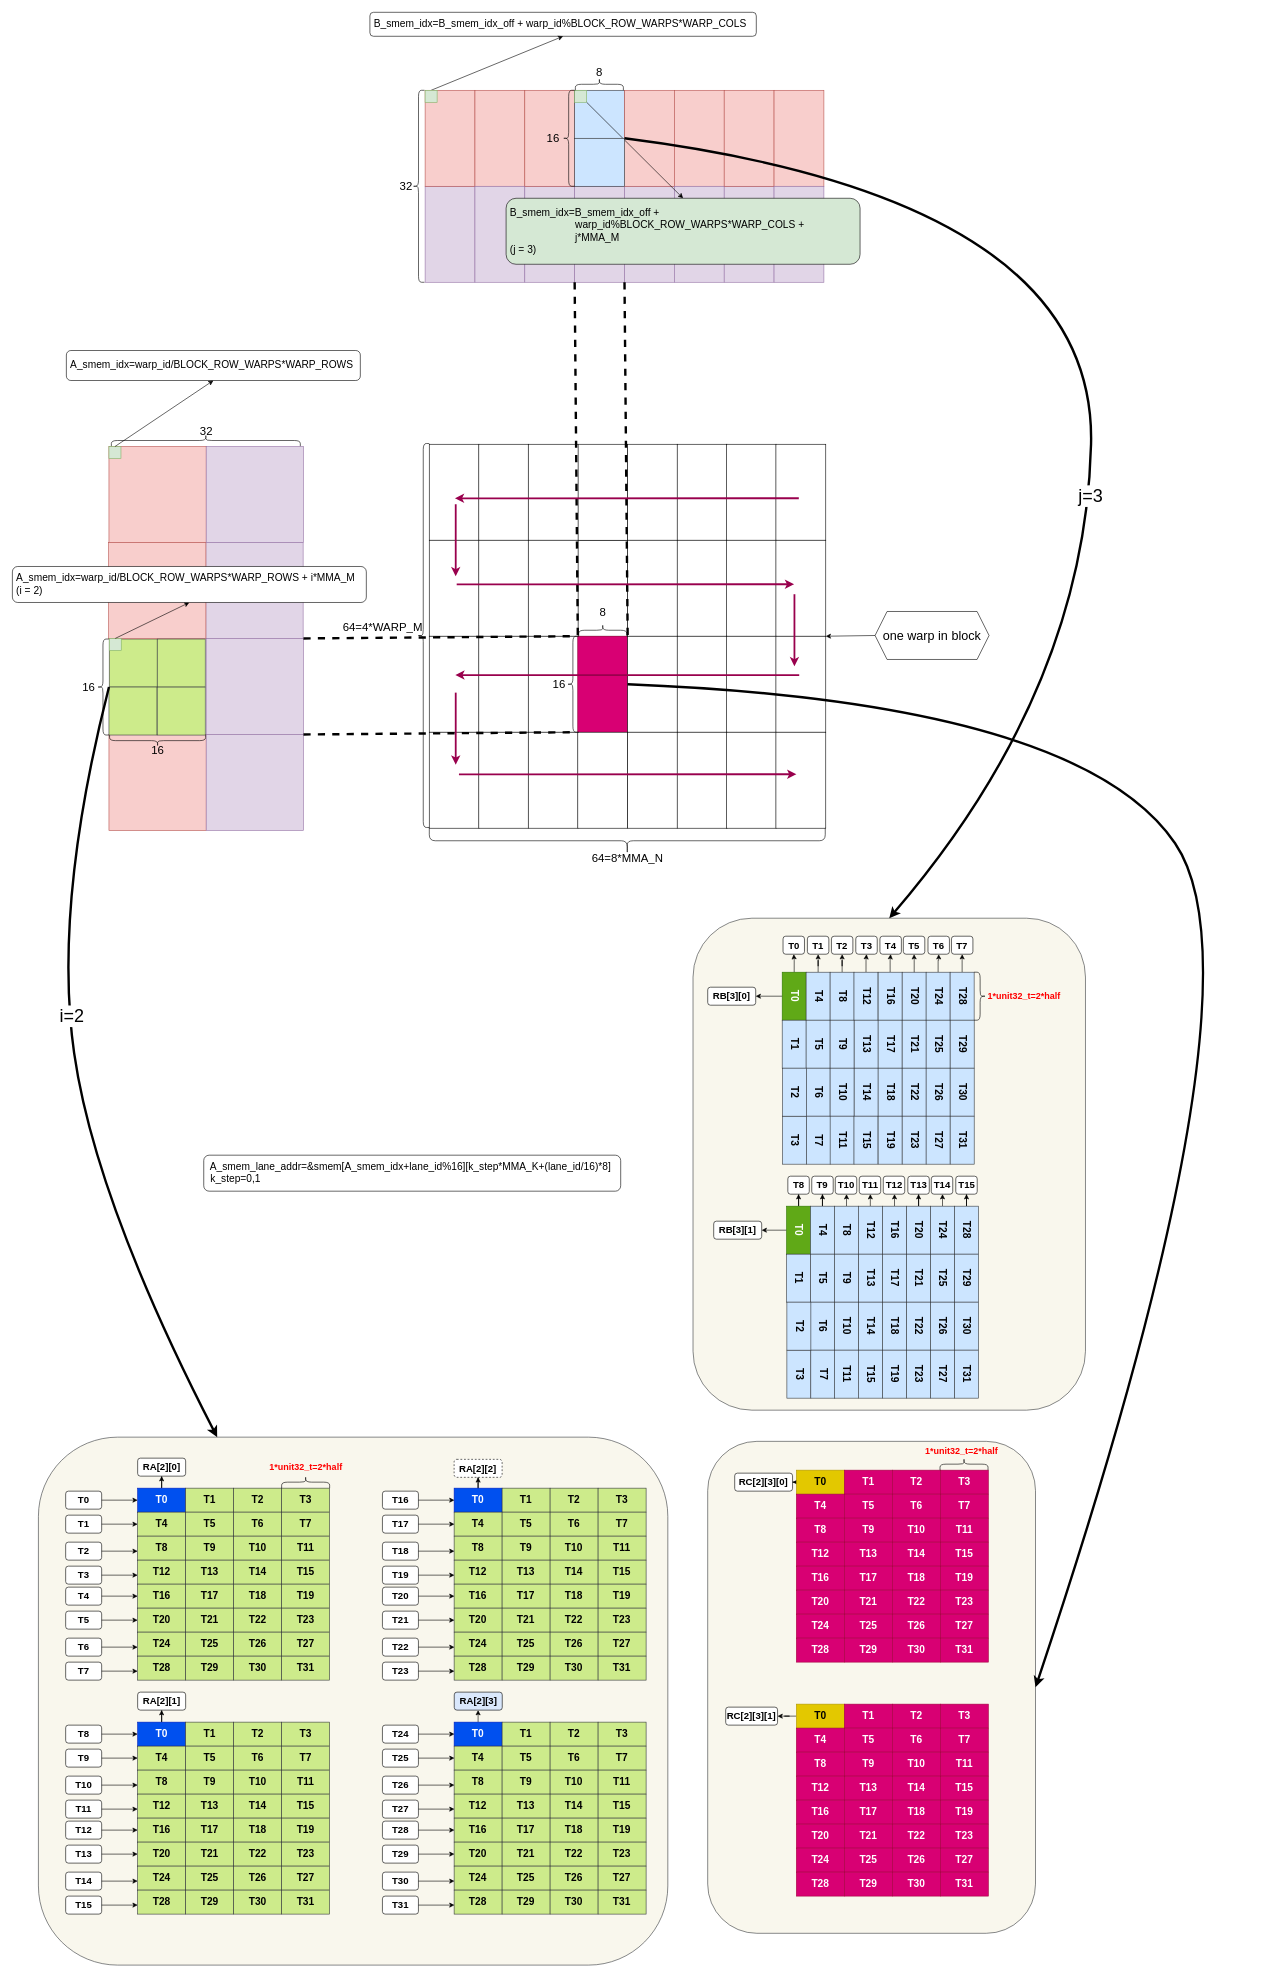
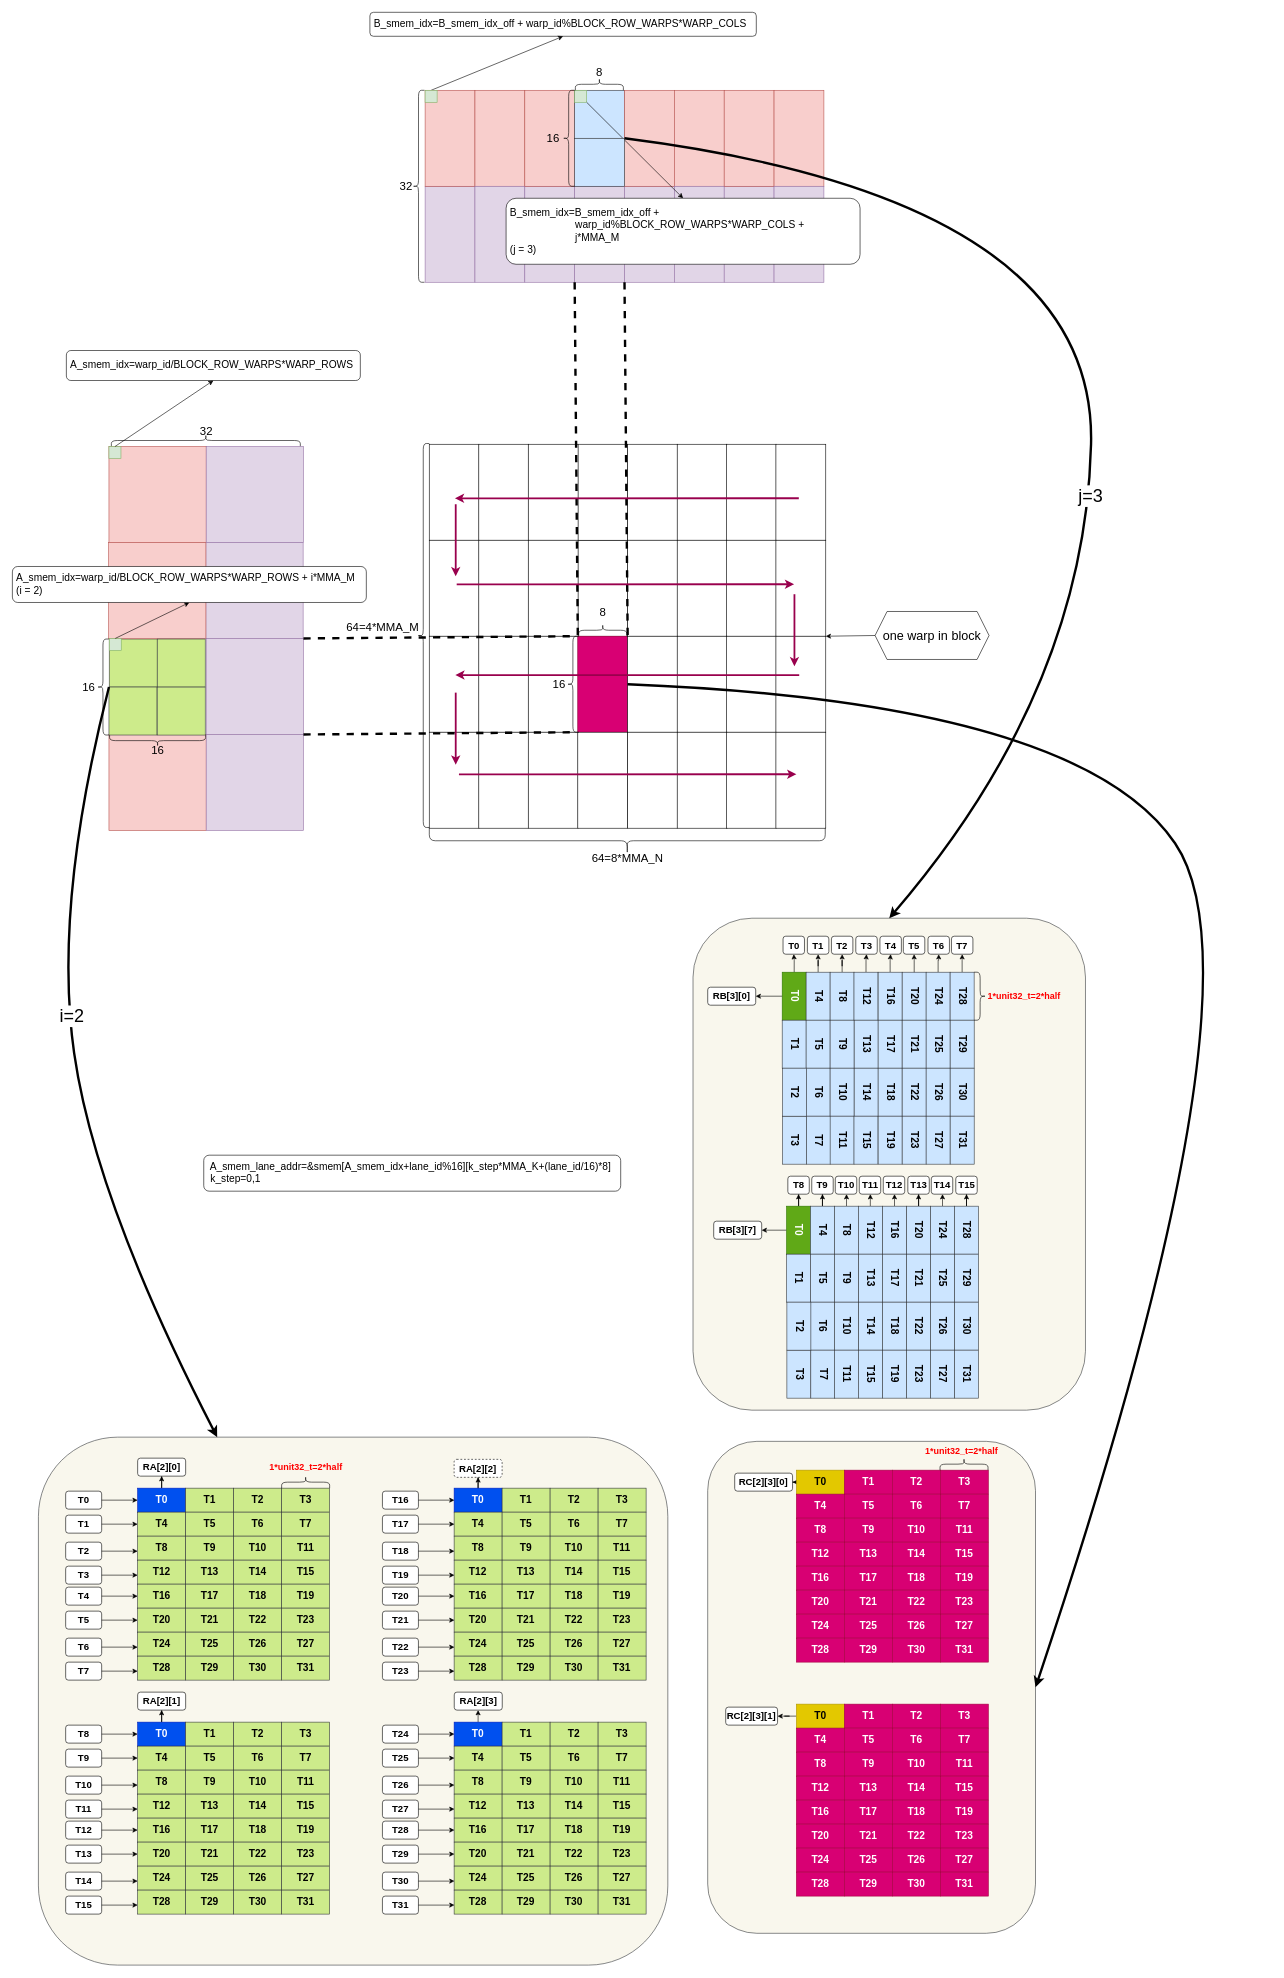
- <mxCell id="83" value="&lt;font style=&quot;font-size: 17px;&quot;&gt;&amp;nbsp;B_smem_idx=B_smem_idx_off +&lt;/font&gt;&lt;div&gt;&lt;font style=&quot;font-size: 17px;&quot;&gt;&lt;span style=&quot;white-space: pre;&quot;&gt;&#09;&lt;/span&gt;&lt;span style=&quot;white-space: pre;&quot;&gt;&#09;&lt;/span&gt;&amp;nbsp; &amp;nbsp; &amp;nbsp; &amp;nbsp; warp_id%BLOCK_ROW_WARPS*WARP_COLS +&amp;nbsp;&lt;/font&gt;&lt;/div&gt;&lt;div&gt;&lt;font style=&quot;font-size: 17px;&quot;&gt;&lt;span style=&quot;white-space: pre;&quot;&gt;&#09;&lt;/span&gt;&lt;span style=&quot;white-space: pre;&quot;&gt;&#09;&lt;/span&gt;&lt;span style=&quot;white-space: pre;&quot;&gt;&#09;&lt;/span&gt;j*MMA_M&lt;/font&gt;&lt;div&gt;&lt;font style=&quot;font-size: 17px;&quot;&gt;&amp;nbsp;(j = 3)&lt;/font&gt;&lt;/div&gt;&lt;/div&gt;" style="rounded=1;whiteSpace=wrap;html=1;align=left;fillColor=#d5e8d4;" parent="1" vertex="1"><mxGeometry x="842.98" y="330" width="590" height="110" as="geometry" /></mxCell>
+ <mxCell id="83" value="&lt;font style=&quot;font-size: 17px;&quot;&gt;&amp;nbsp;B_smem_idx=B_smem_idx_off +&lt;/font&gt;&lt;div&gt;&lt;font style=&quot;font-size: 17px;&quot;&gt;&lt;span style=&quot;white-space: pre;&quot;&gt;&#09;&lt;/span&gt;&lt;span style=&quot;white-space: pre;&quot;&gt;&#09;&lt;/span&gt;&amp;nbsp; &amp;nbsp; &amp;nbsp; &amp;nbsp; warp_id%BLOCK_ROW_WARPS*WARP_COLS +&amp;nbsp;&lt;/font&gt;&lt;/div&gt;&lt;div&gt;&lt;font style=&quot;font-size: 17px;&quot;&gt;&lt;span style=&quot;white-space: pre;&quot;&gt;&#09;&lt;/span&gt;&lt;span style=&quot;white-space: pre;&quot;&gt;&#09;&lt;/span&gt;&lt;span style=&quot;white-space: pre;&quot;&gt;&#09;&lt;/span&gt;j*MMA_M&lt;/font&gt;&lt;div&gt;&lt;font style=&quot;font-size: 17px;&quot;&gt;&amp;nbsp;(j = 3)&lt;/font&gt;&lt;/div&gt;&lt;/div&gt;" style="rounded=1;whiteSpace=wrap;html=1;align=left;" parent="1" vertex="1"><mxGeometry x="842.98" y="330" width="590" height="110" as="geometry" /></mxCell>
- <mxCell id="17" value="&lt;font style=&quot;font-size: 19px;&quot;&gt;64=4*WARP_M&lt;/font&gt;" style="text;html=1;align=center;verticalAlign=middle;resizable=0;points=[];autosize=1;strokeColor=none;fillColor=none;" parent="1" vertex="1"><mxGeometry x="566.98" y="1024.66" width="140" height="40" as="geometry" /></mxCell>
+ <mxCell id="17" value="&lt;font style=&quot;font-size: 19px;&quot;&gt;64=4*MMA_M&lt;/font&gt;" style="text;html=1;align=center;verticalAlign=middle;resizable=0;points=[];autosize=1;strokeColor=none;fillColor=none;" parent="1" vertex="1"><mxGeometry x="566.98" y="1024.66" width="140" height="40" as="geometry" /></mxCell>
- <mxCell id="450" value="&lt;font style=&quot;font-size: 16px;&quot;&gt;&lt;b&gt;RB[3&lt;/b&gt;&lt;/font&gt;&lt;b style=&quot;font-size: 16px; background-color: initial;&quot;&gt;][1]&lt;/b&gt;" style="rounded=1;whiteSpace=wrap;html=1;" parent="1" vertex="1"><mxGeometry x="1189" y="2035" width="80" height="30" as="geometry" /></mxCell>
+ <mxCell id="450" value="&lt;font style=&quot;font-size: 16px;&quot;&gt;&lt;b&gt;RB[3&lt;/b&gt;&lt;/font&gt;&lt;b style=&quot;font-size: 16px; background-color: initial;&quot;&gt;][7]&lt;/b&gt;" style="rounded=1;whiteSpace=wrap;html=1;" parent="1" vertex="1"><mxGeometry x="1189" y="2035" width="80" height="30" as="geometry" /></mxCell>
- <mxCell id="446" value="&lt;font style=&quot;font-size: 16px;&quot;&gt;&lt;b&gt;RA[2][3]&lt;/b&gt;&lt;/font&gt;" style="rounded=1;whiteSpace=wrap;html=1;fillColor=#dae8fc;" parent="1" vertex="1"><mxGeometry x="756.57" y="2820" width="80" height="30" as="geometry" /></mxCell>
+ <mxCell id="446" value="&lt;font style=&quot;font-size: 16px;&quot;&gt;&lt;b&gt;RA[2][3]&lt;/b&gt;&lt;/font&gt;" style="rounded=1;whiteSpace=wrap;html=1;" parent="1" vertex="1"><mxGeometry x="756.57" y="2820" width="80" height="30" as="geometry" /></mxCell>
